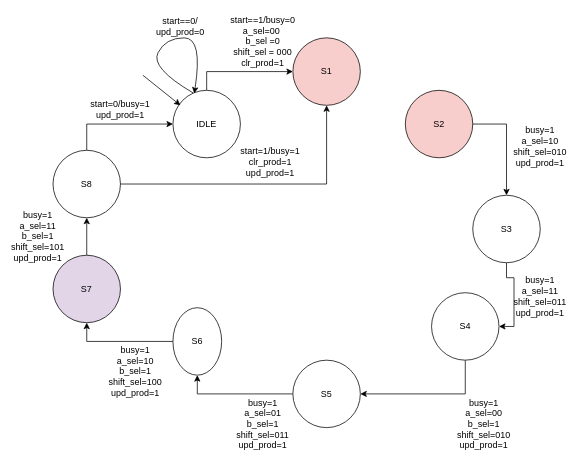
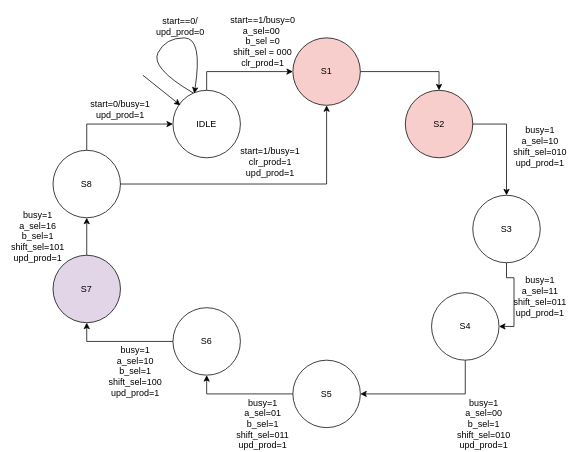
+ <mxCell id="4" style="edgeStyle=orthogonalEdgeStyle;rounded=0;orthogonalLoop=1;jettySize=auto;html=1;exitX=1;exitY=0.5;exitDx=0;exitDy=0;entryX=0.5;entryY=0;entryDx=0;entryDy=0;" parent="1" source="5" target="7" edge="1"><mxGeometry relative="1" as="geometry" /></mxCell>
- <mxCell id="29" value="&lt;div&gt;busy=1&lt;/div&gt;&lt;div&gt;a_sel=11&lt;/div&gt;&lt;div&gt;b_sel=1&lt;/div&gt;&lt;div&gt;shift_sel=101&lt;/div&gt;&lt;div&gt;upd_prod=1&lt;/div&gt;" style="text;html=1;align=center;verticalAlign=middle;whiteSpace=wrap;rounded=0;" parent="1" vertex="1"><mxGeometry x="20" y="300" width="60" height="30" as="geometry" /></mxCell>
+ <mxCell id="29" value="&lt;div&gt;busy=1&lt;/div&gt;&lt;div&gt;a_sel=16&lt;/div&gt;&lt;div&gt;b_sel=1&lt;/div&gt;&lt;div&gt;shift_sel=101&lt;/div&gt;&lt;div&gt;upd_prod=1&lt;/div&gt;" style="text;html=1;align=center;verticalAlign=middle;whiteSpace=wrap;rounded=0;" parent="1" vertex="1"><mxGeometry x="20" y="300" width="60" height="30" as="geometry" /></mxCell>
- <mxCell id="9" value="S6" style="ellipse;whiteSpace=wrap;html=1;" parent="1" vertex="1"><mxGeometry x="230" y="410" width="65" height="90" as="geometry" /></mxCell>
+ <mxCell id="9" value="S6" style="ellipse;whiteSpace=wrap;html=1;" parent="1" vertex="1"><mxGeometry x="230" y="410" width="90" height="90" as="geometry" /></mxCell>
